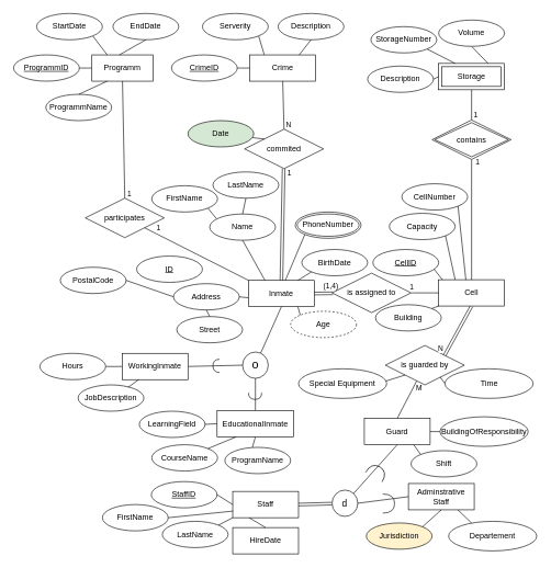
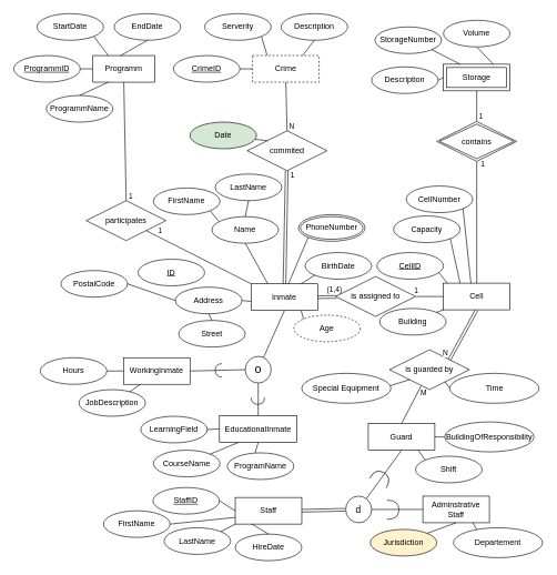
- <mxCell id="25" value="Crime" style="whiteSpace=wrap;html=1;align=center;" parent="1" vertex="1"><mxGeometry x="379" y="83" width="100" height="40" as="geometry" /></mxCell>
+ <mxCell id="25" value="Crime" style="whiteSpace=wrap;html=1;align=center;dashed=1;" parent="1" vertex="1"><mxGeometry x="379" y="83" width="100" height="40" as="geometry" /></mxCell>
- <mxCell id="79" value="Adminstrative Staff" style="whiteSpace=wrap;html=1;align=center;" parent="1" vertex="1"><mxGeometry x="620" y="735" width="100" height="40" as="geometry" /></mxCell>
+ <mxCell id="79" value="Adminstrative Staff" style="whiteSpace=wrap;html=1;align=center;" parent="1" vertex="1"><mxGeometry x="635" y="745" width="100" height="40" as="geometry" /></mxCell>
- <mxCell id="75" value="&lt;font style=&quot;font-size: 14px;&quot;&gt;d&lt;/font&gt;" style="ellipse;whiteSpace=wrap;html=1;align=center;" parent="1" vertex="1"><mxGeometry x="504" y="745" width="39" height="40" as="geometry" /></mxCell>
+ <mxCell id="75" value="&lt;font style=&quot;font-size: 14px;&quot;&gt;d&lt;/font&gt;" style="ellipse;whiteSpace=wrap;html=1;align=center;" parent="1" vertex="1"><mxGeometry x="519" y="745" width="39" height="40" as="geometry" /></mxCell>
- <mxCell id="115" value="HireDate" style="whiteSpace=wrap;html=1;align=center;rounded=0;" parent="1" vertex="1"><mxGeometry x="353" y="802" width="100" height="40" as="geometry" /></mxCell>
+ <mxCell id="115" value="HireDate" style="ellipse;whiteSpace=wrap;html=1;align=center;" parent="1" vertex="1"><mxGeometry x="353" y="802" width="100" height="40" as="geometry" /></mxCell>
